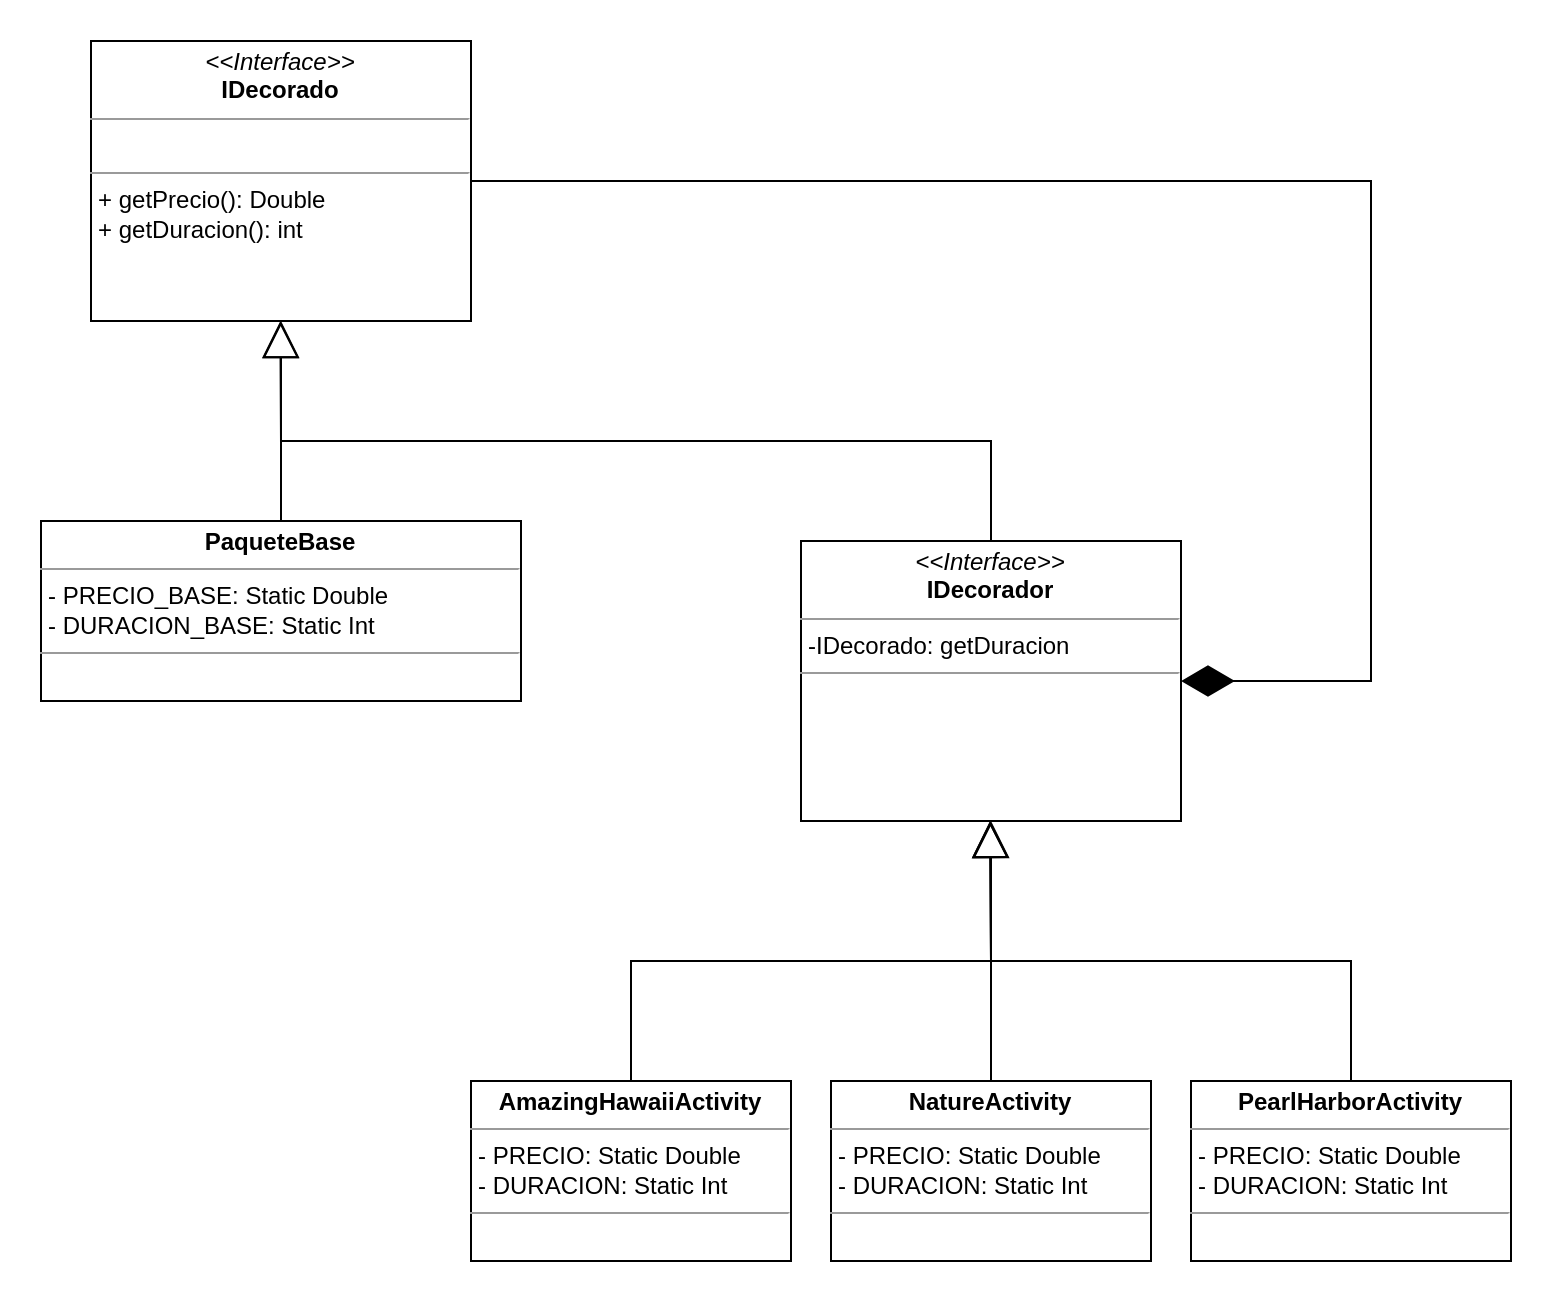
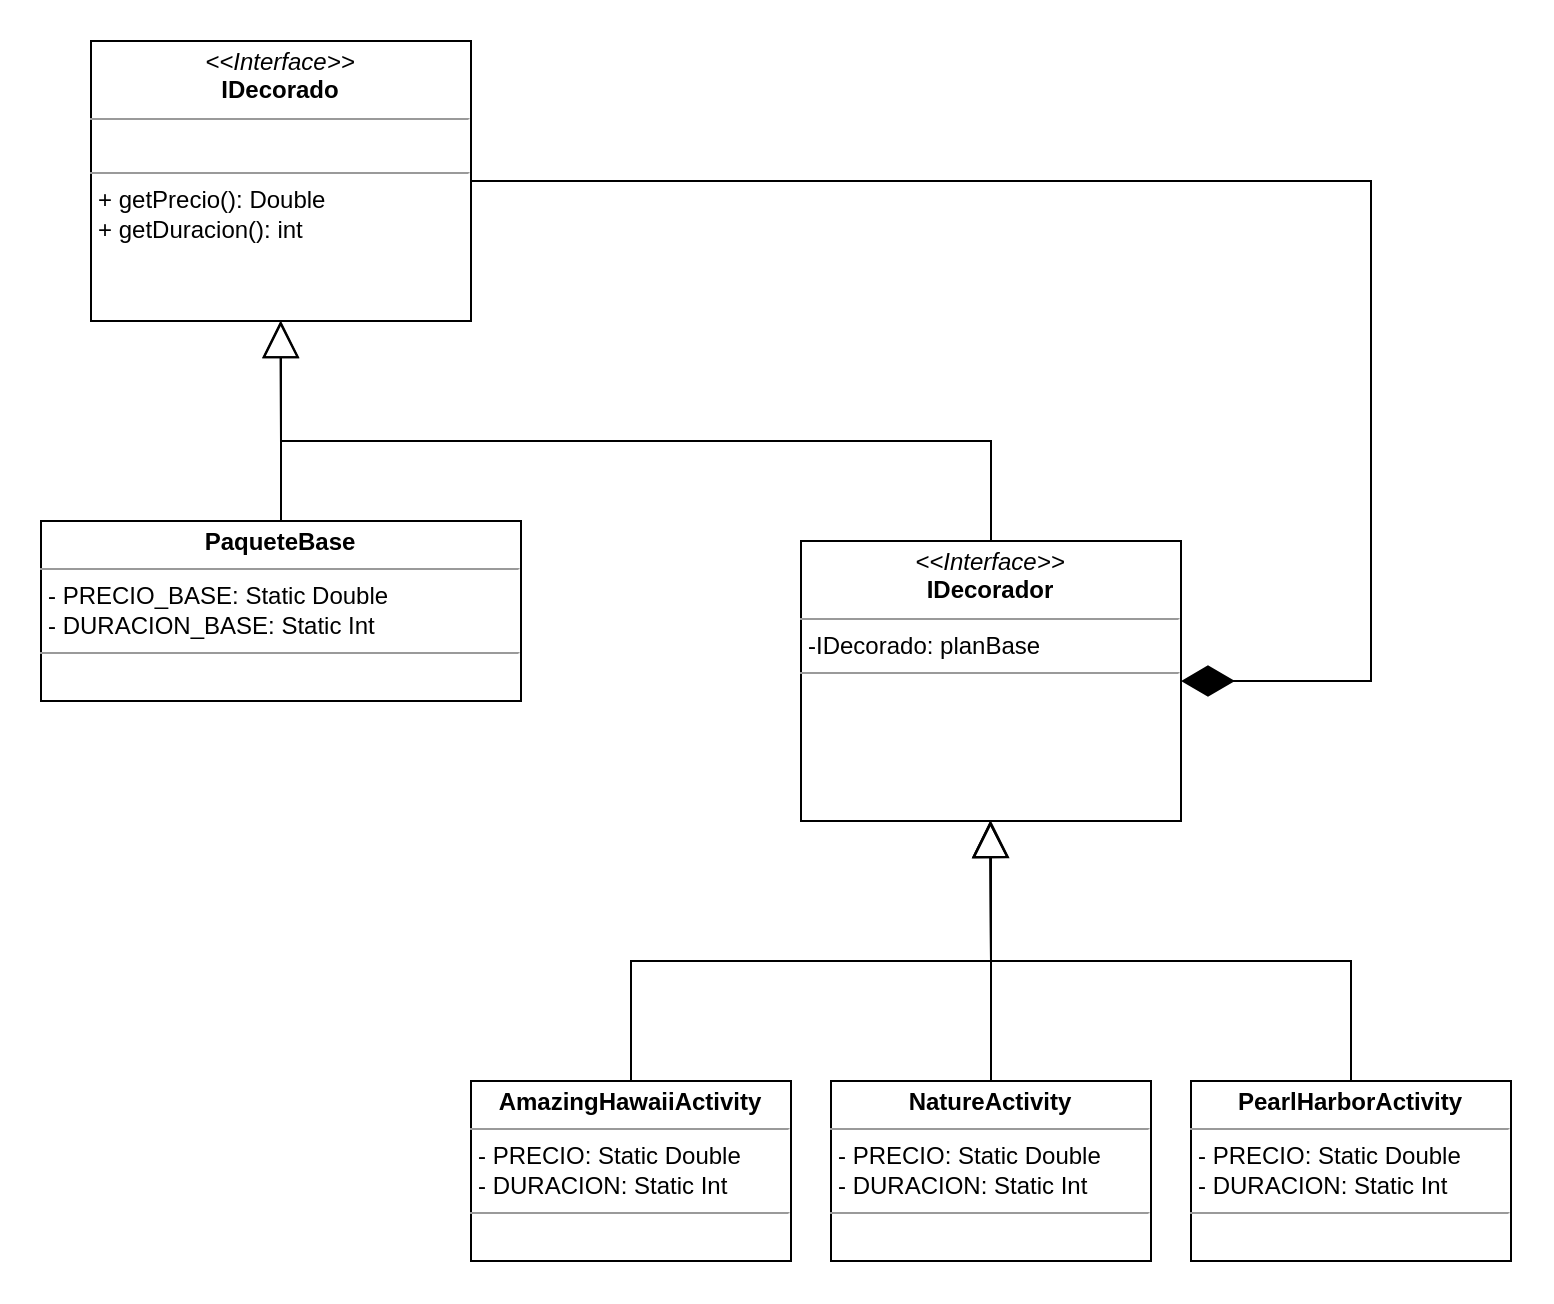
- <mxCell id="3" value="&lt;p style=&quot;margin:0px;margin-top:4px;text-align:center;&quot;&gt;&lt;i&gt;&amp;lt;&amp;lt;Interface&amp;gt;&amp;gt;&lt;/i&gt;&lt;br&gt;&lt;b&gt;IDecorador&lt;/b&gt;&lt;/p&gt;&lt;hr size=&quot;1&quot;&gt;&lt;p style=&quot;margin:0px;margin-left:4px;&quot;&gt;-IDecorado: getDuracion&lt;/p&gt;&lt;hr size=&quot;1&quot;&gt;&lt;p style=&quot;margin:0px;margin-left:4px;&quot;&gt;&lt;br&gt;&lt;/p&gt;" style="verticalAlign=top;align=left;overflow=fill;fontSize=12;fontFamily=Helvetica;html=1;whiteSpace=wrap;" vertex="1" parent="1"><mxGeometry x="400" y="270" width="190" height="140" as="geometry" /></mxCell>
+ <mxCell id="3" value="&lt;p style=&quot;margin:0px;margin-top:4px;text-align:center;&quot;&gt;&lt;i&gt;&amp;lt;&amp;lt;Interface&amp;gt;&amp;gt;&lt;/i&gt;&lt;br&gt;&lt;b&gt;IDecorador&lt;/b&gt;&lt;/p&gt;&lt;hr size=&quot;1&quot;&gt;&lt;p style=&quot;margin:0px;margin-left:4px;&quot;&gt;-IDecorado: planBase&lt;/p&gt;&lt;hr size=&quot;1&quot;&gt;&lt;p style=&quot;margin:0px;margin-left:4px;&quot;&gt;&lt;br&gt;&lt;/p&gt;" style="verticalAlign=top;align=left;overflow=fill;fontSize=12;fontFamily=Helvetica;html=1;whiteSpace=wrap;" vertex="1" parent="1"><mxGeometry x="400" y="270" width="190" height="140" as="geometry" /></mxCell>
